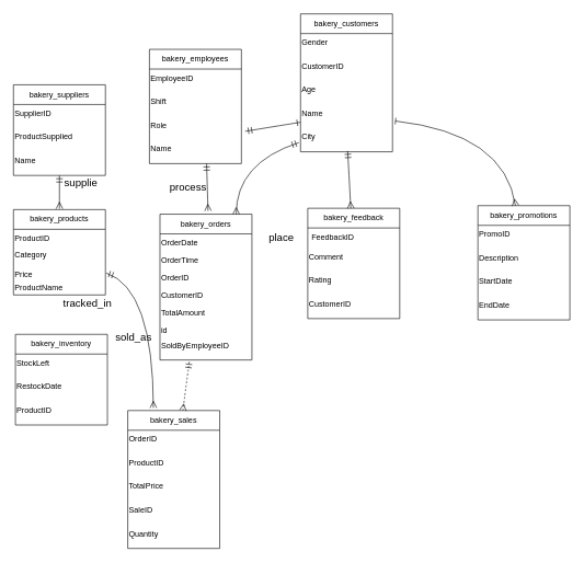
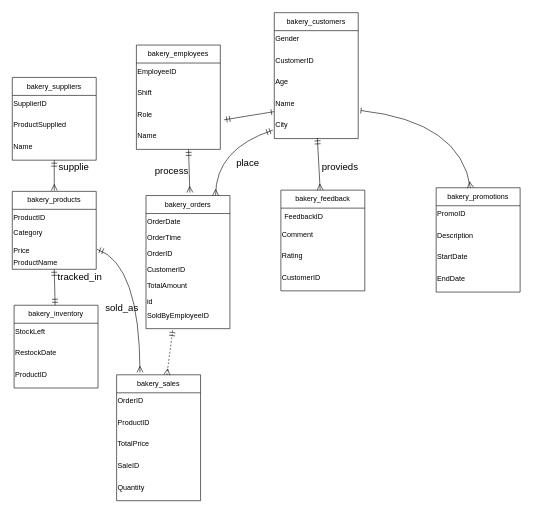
+ <mxCell id="63" value="provieds&amp;nbsp;" style="text;strokeColor=none;fillColor=none;html=1;align=center;verticalAlign=middle;whiteSpace=wrap;rounded=0;fontSize=16;" vertex="1" parent="1"><mxGeometry x="539" y="262" width="60" height="30" as="geometry" /></mxCell>
- <mxCell id="62" value="place" style="text;strokeColor=none;fillColor=none;html=1;align=center;verticalAlign=middle;whiteSpace=wrap;rounded=0;fontSize=16;" vertex="1" parent="1"><mxGeometry x="398" y="346" width="60" height="30" as="geometry" /></mxCell>
+ <mxCell id="62" value="place" style="text;strokeColor=none;fillColor=none;html=1;align=center;verticalAlign=middle;whiteSpace=wrap;rounded=0;fontSize=16;" vertex="1" parent="1"><mxGeometry x="383" y="256" width="60" height="30" as="geometry" /></mxCell>
+ <mxCell id="59" style="edgeStyle=none;curved=1;rounded=0;orthogonalLoop=1;jettySize=auto;html=1;fontSize=12;startSize=8;endSize=8;startArrow=ERmandOne;startFill=0;endArrow=ERmandOne;endFill=0;entryX=0.5;entryY=1;entryDx=0;entryDy=0;" edge="1" parent="1" source="13" target="34"><mxGeometry relative="1" as="geometry"><mxPoint y="456" as="targetPoint" x="97" /></mxGeometry></mxCell>
